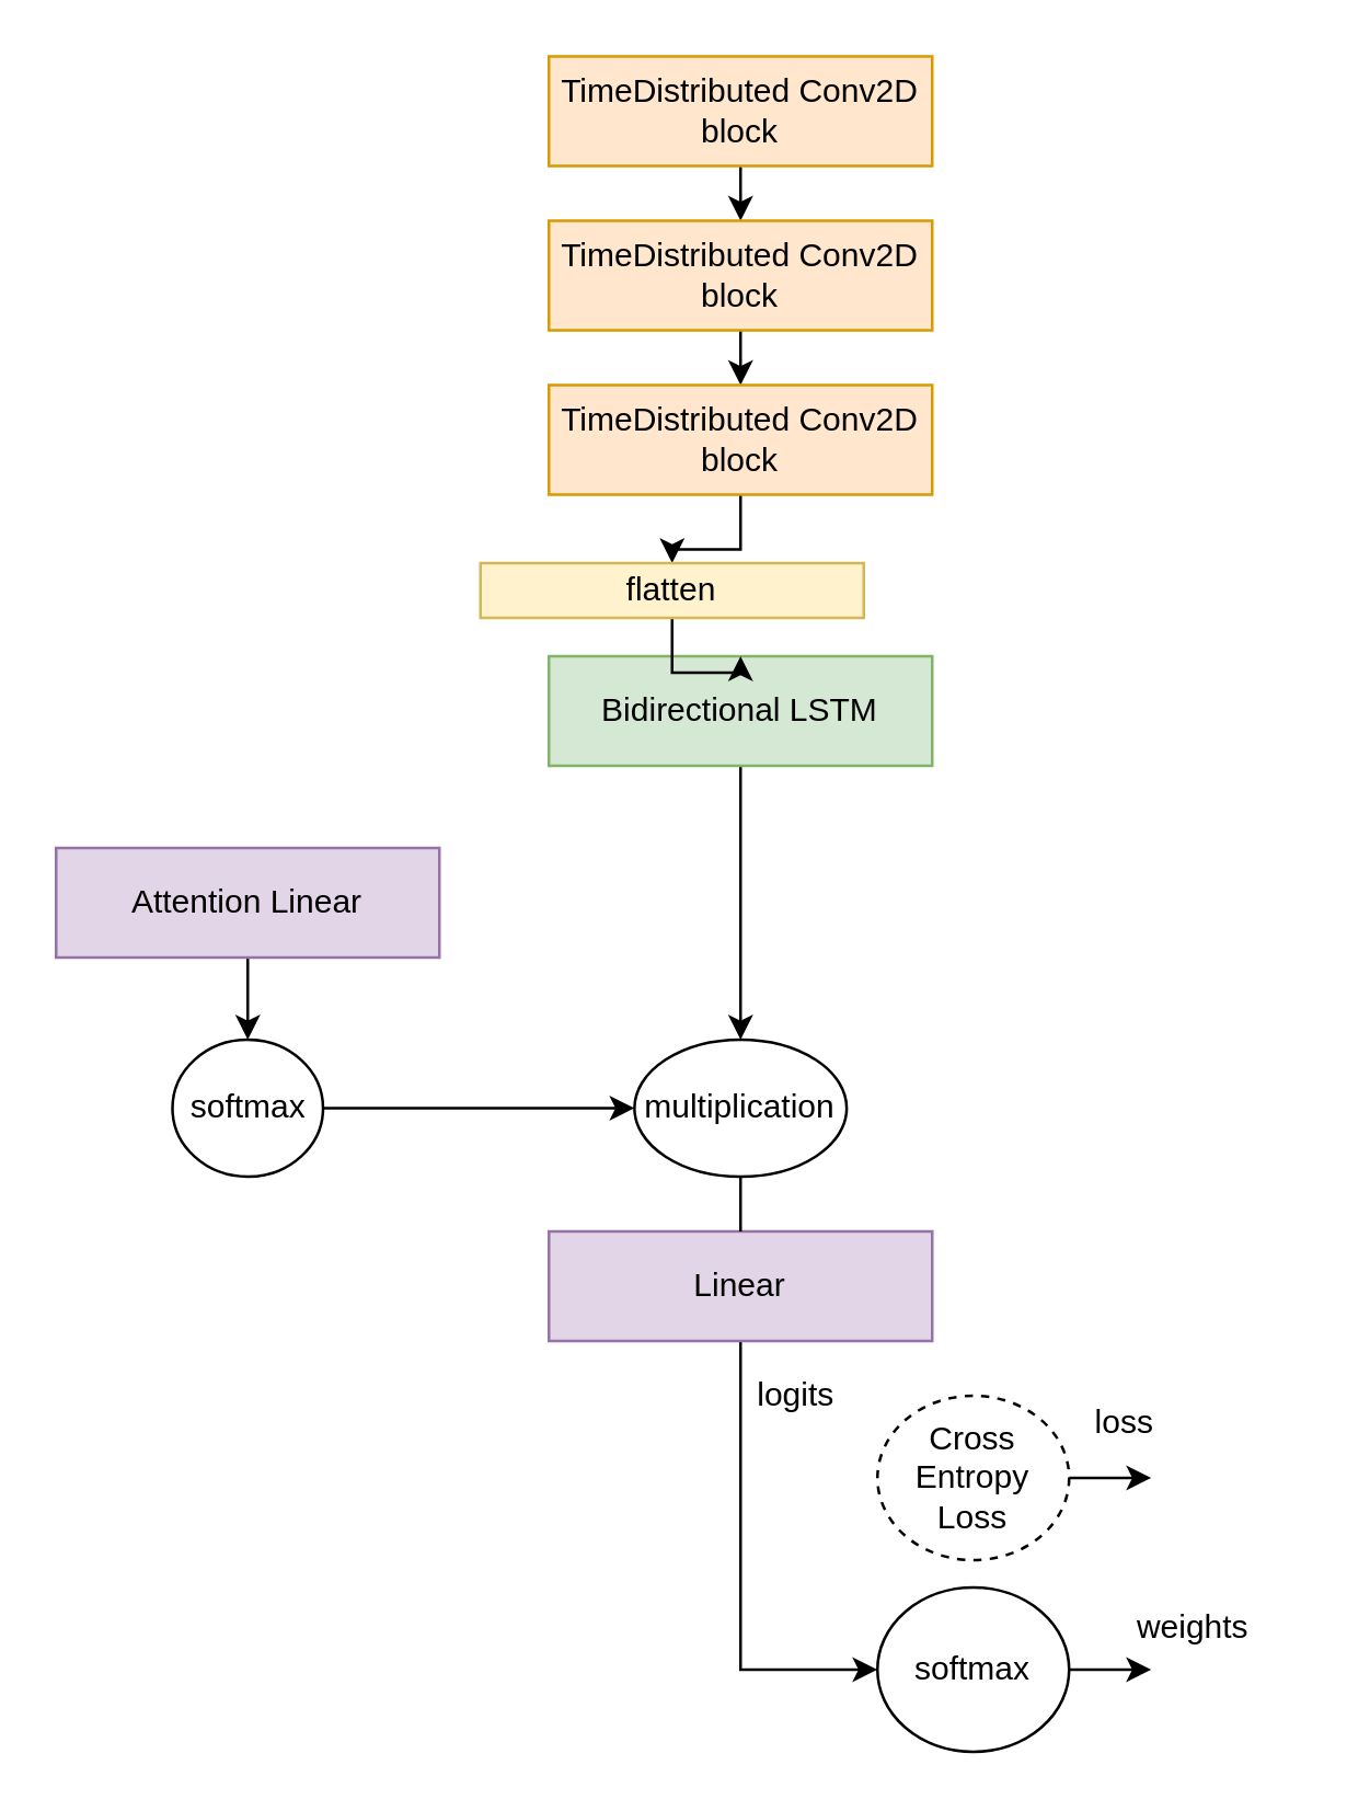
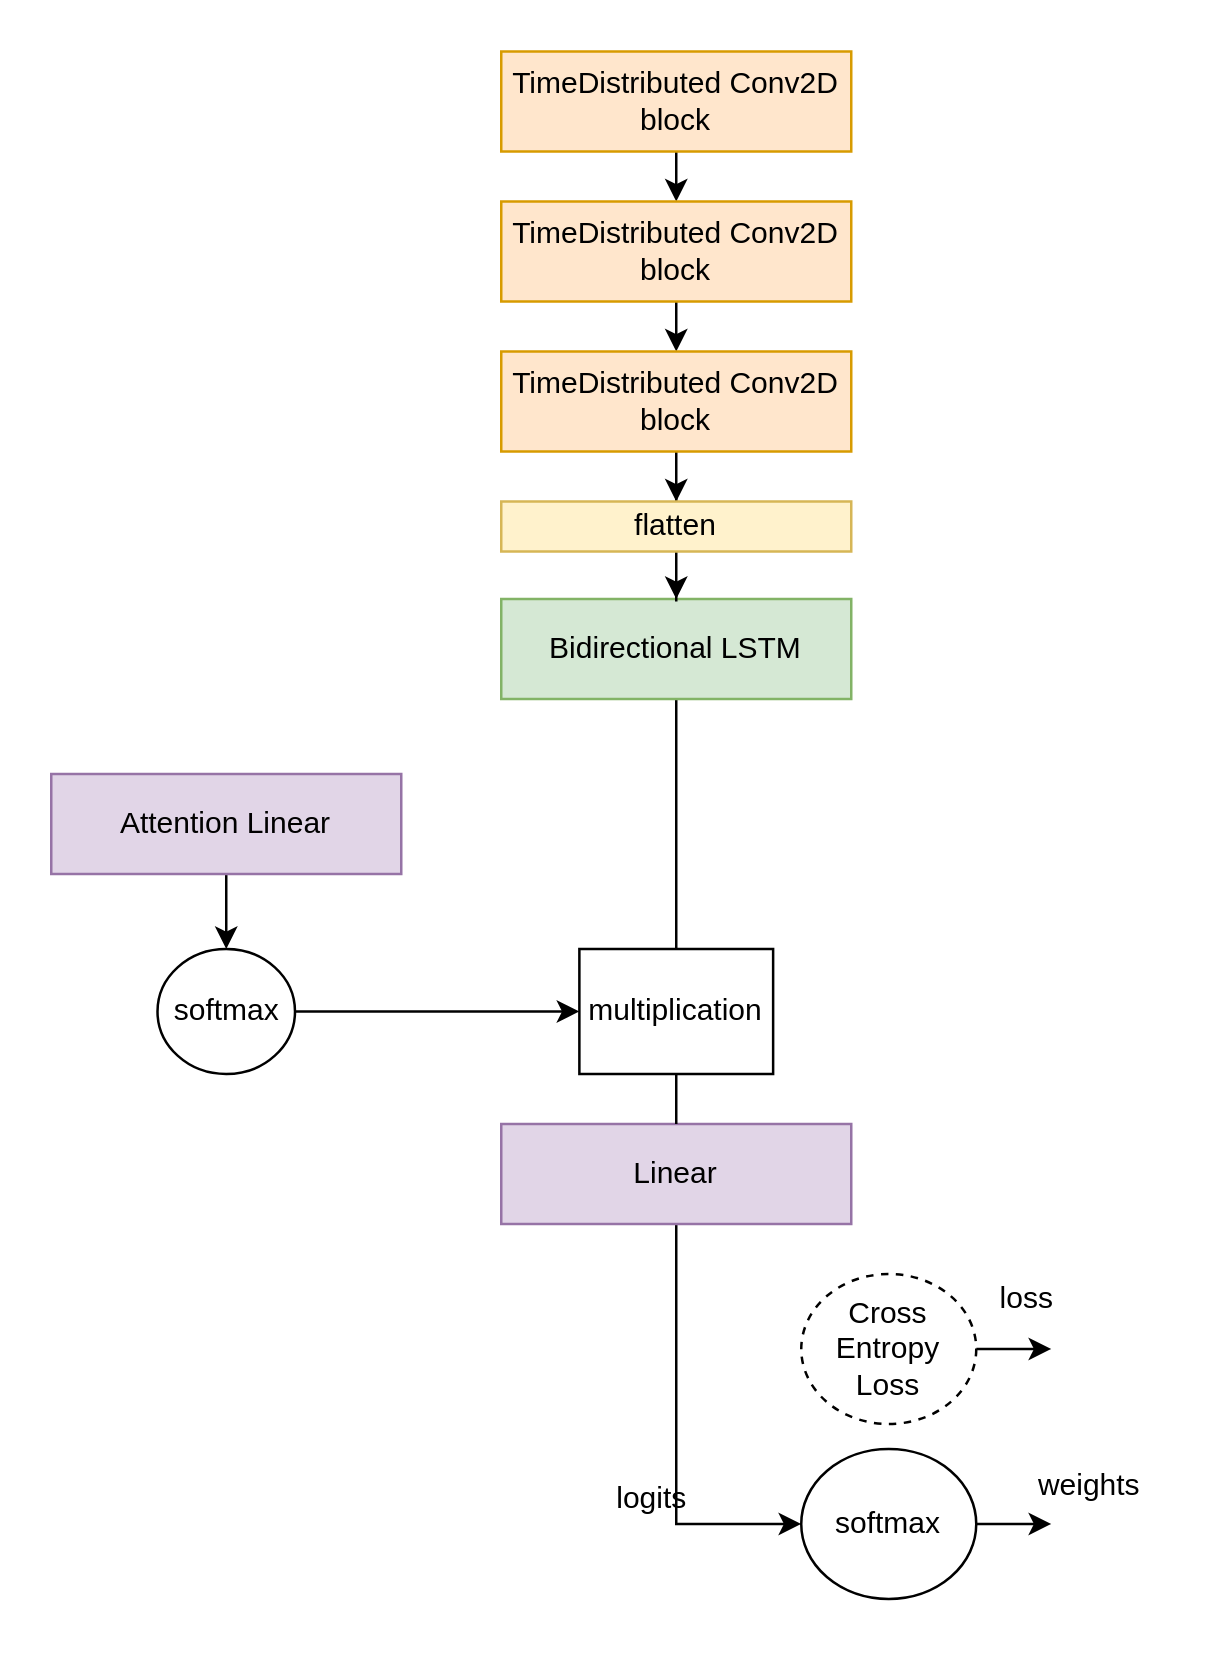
- <mxCell id="13" value="flatten" style="rounded=0;whiteSpace=wrap;html=1;fillColor=#fff2cc;strokeColor=#d6b656;" parent="1" vertex="1"><mxGeometry x="175" y="205" width="140" height="20" as="geometry" /></mxCell>
+ <mxCell id="13" value="flatten" style="rounded=0;whiteSpace=wrap;html=1;fillColor=#fff2cc;strokeColor=#d6b656;" parent="1" vertex="1"><mxGeometry x="200" y="200" width="140" height="20" as="geometry" /></mxCell>
- <mxCell id="2" style="edgeStyle=orthogonalEdgeStyle;rounded=0;orthogonalLoop=1;jettySize=auto;html=1;entryX=0.5;entryY=0;entryDx=0;entryDy=0;" edge="1" parent="1" source="3" target="27"><mxGeometry relative="1" as="geometry" /></mxCell>
+ <mxCell id="2" style="edgeStyle=orthogonalEdgeStyle;rounded=0;orthogonalLoop=1;jettySize=auto;html=1;entryX=0.5;entryY=0;entryDx=0;entryDy=0;endArrow=none;" edge="1" parent="1" source="3" target="27"><mxGeometry relative="1" as="geometry" /></mxCell>
- <mxCell id="27" value="multiplication" style="ellipse;whiteSpace=wrap;html=1;" vertex="1" parent="1"><mxGeometry x="231.25" y="379" width="77.5" height="50" as="geometry" /></mxCell>
+ <mxCell id="27" value="multiplication" style="whiteSpace=wrap;html=1;rounded=0;" vertex="1" parent="1"><mxGeometry x="231.25" y="379" width="77.5" height="50" as="geometry" /></mxCell>
- <mxCell id="19" value="logits" style="text;html=1;resizable=0;autosize=1;align=center;verticalAlign=middle;points=[];fillColor=none;strokeColor=none;rounded=0;" parent="1" vertex="1"><mxGeometry x="270" y="499" width="40" height="20" as="geometry" /></mxCell>
+ <mxCell id="19" value="logits" style="text;html=1;resizable=0;autosize=1;align=center;verticalAlign=middle;points=[];fillColor=none;strokeColor=none;rounded=0;" parent="1" vertex="1"><mxGeometry x="240" y="589" width="40" height="20" as="geometry" /></mxCell>
